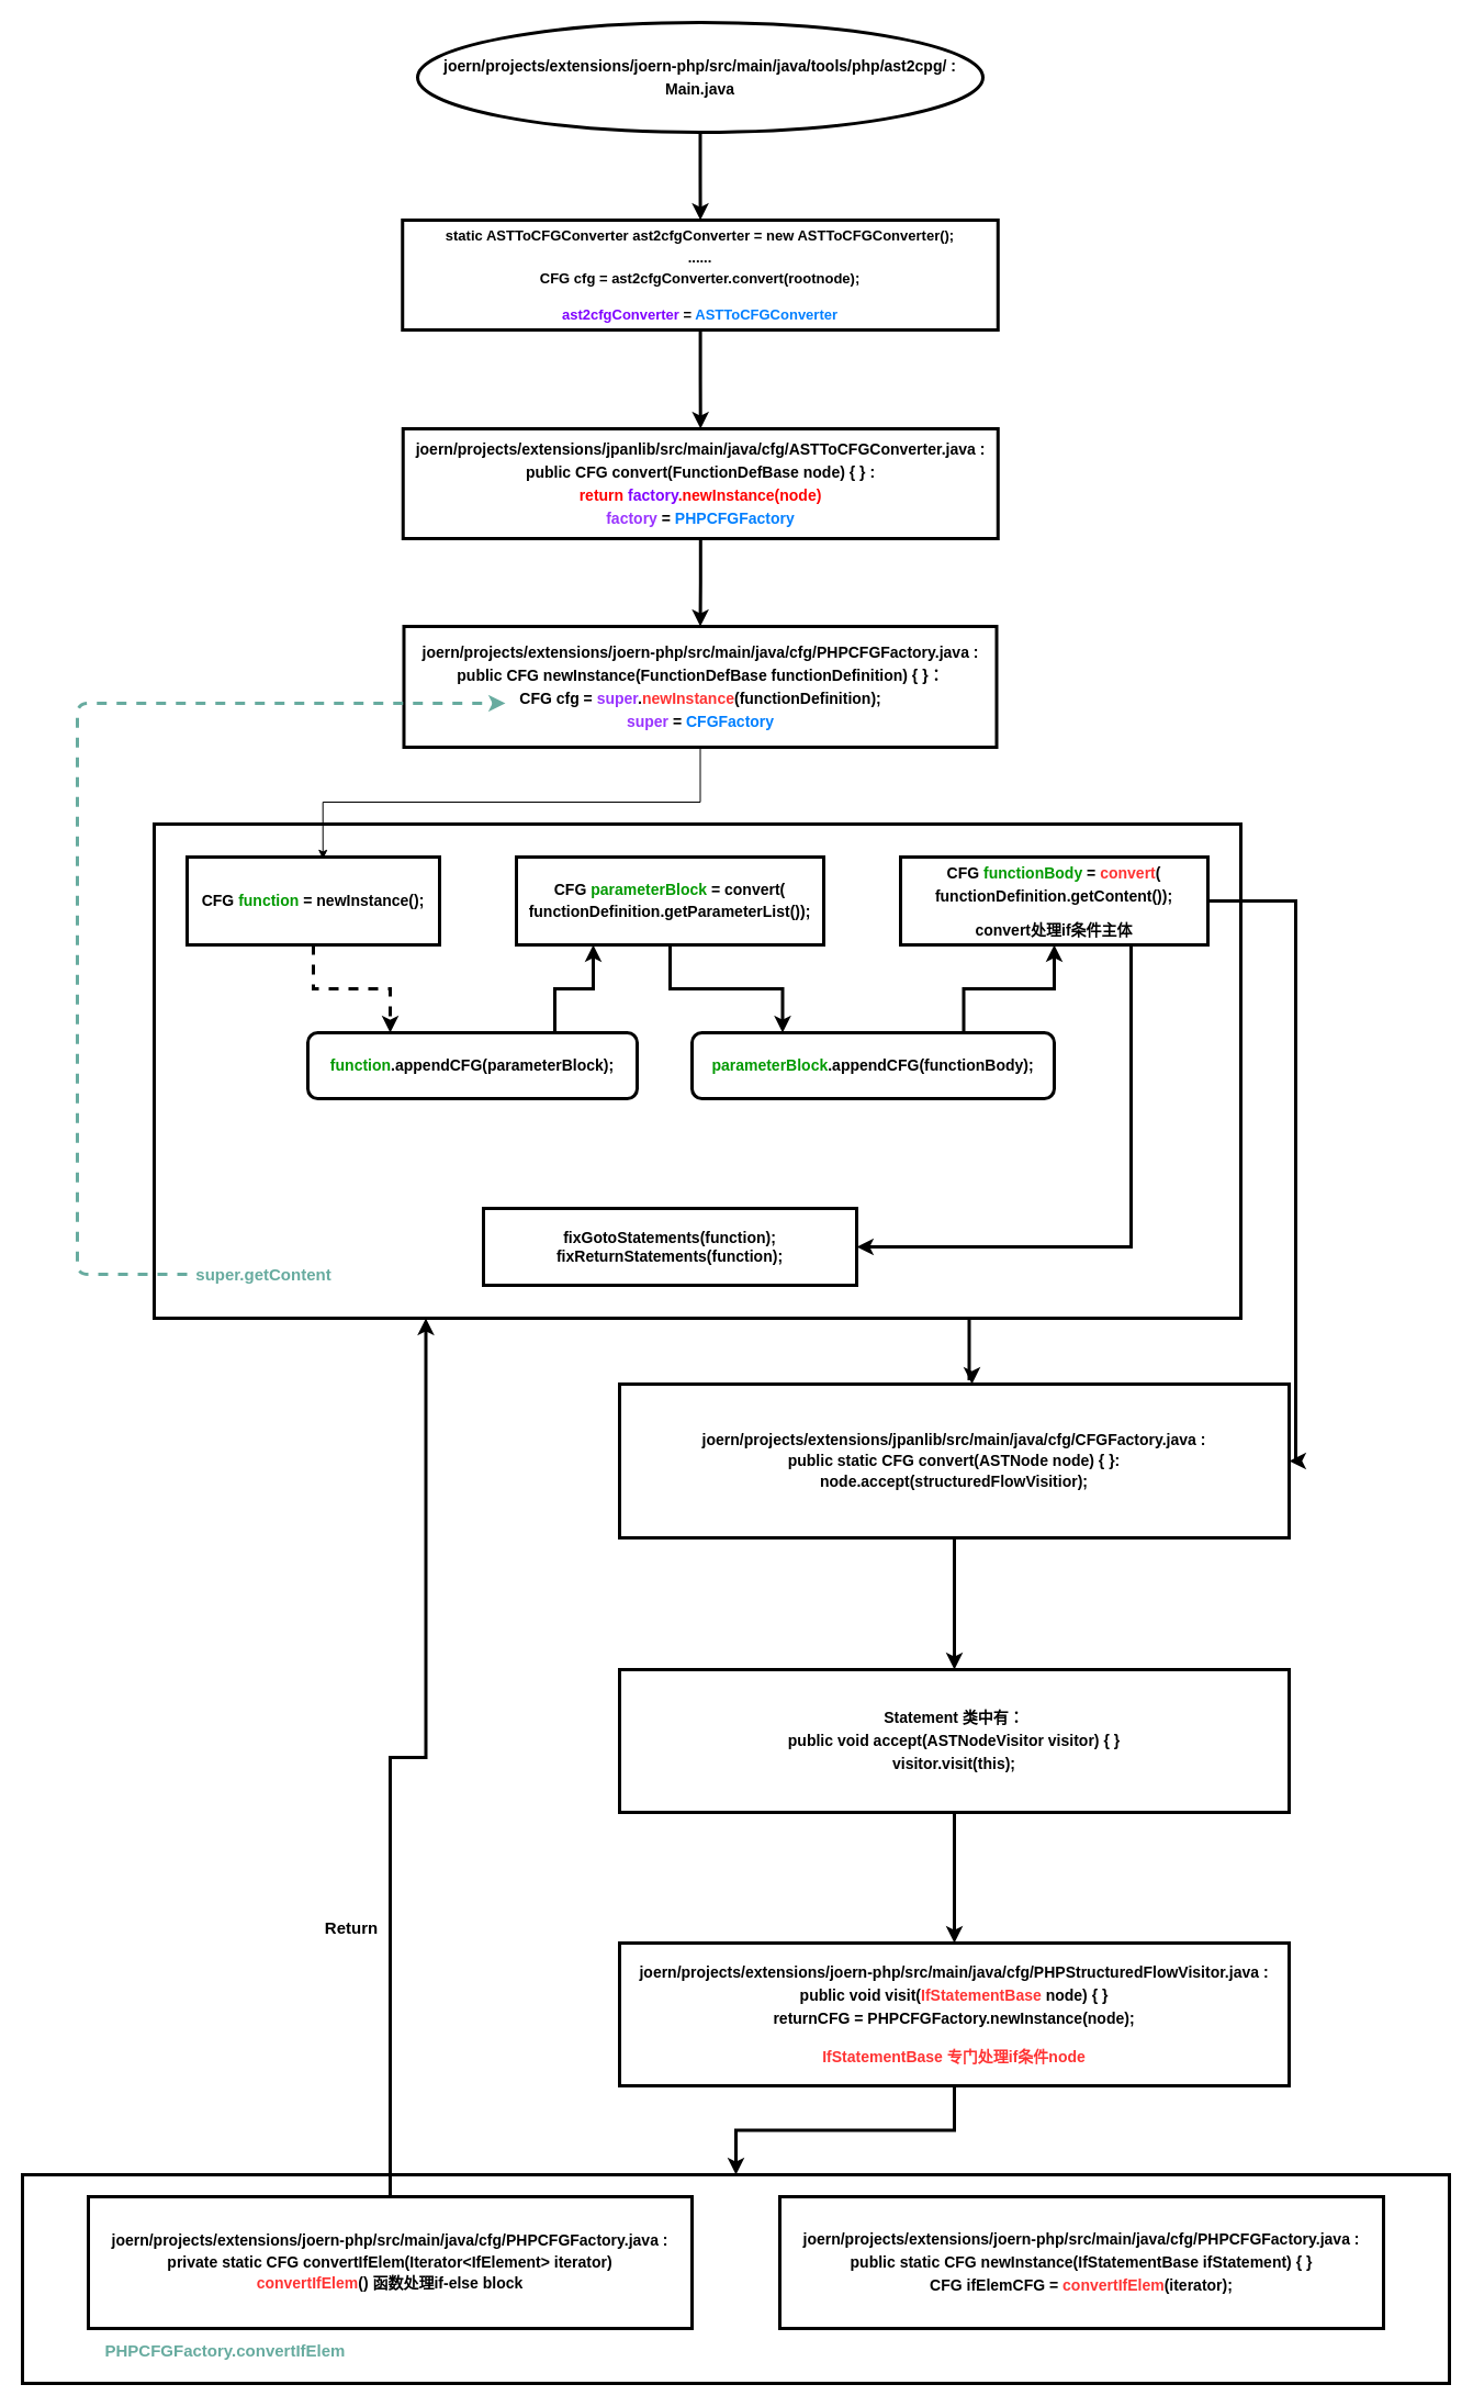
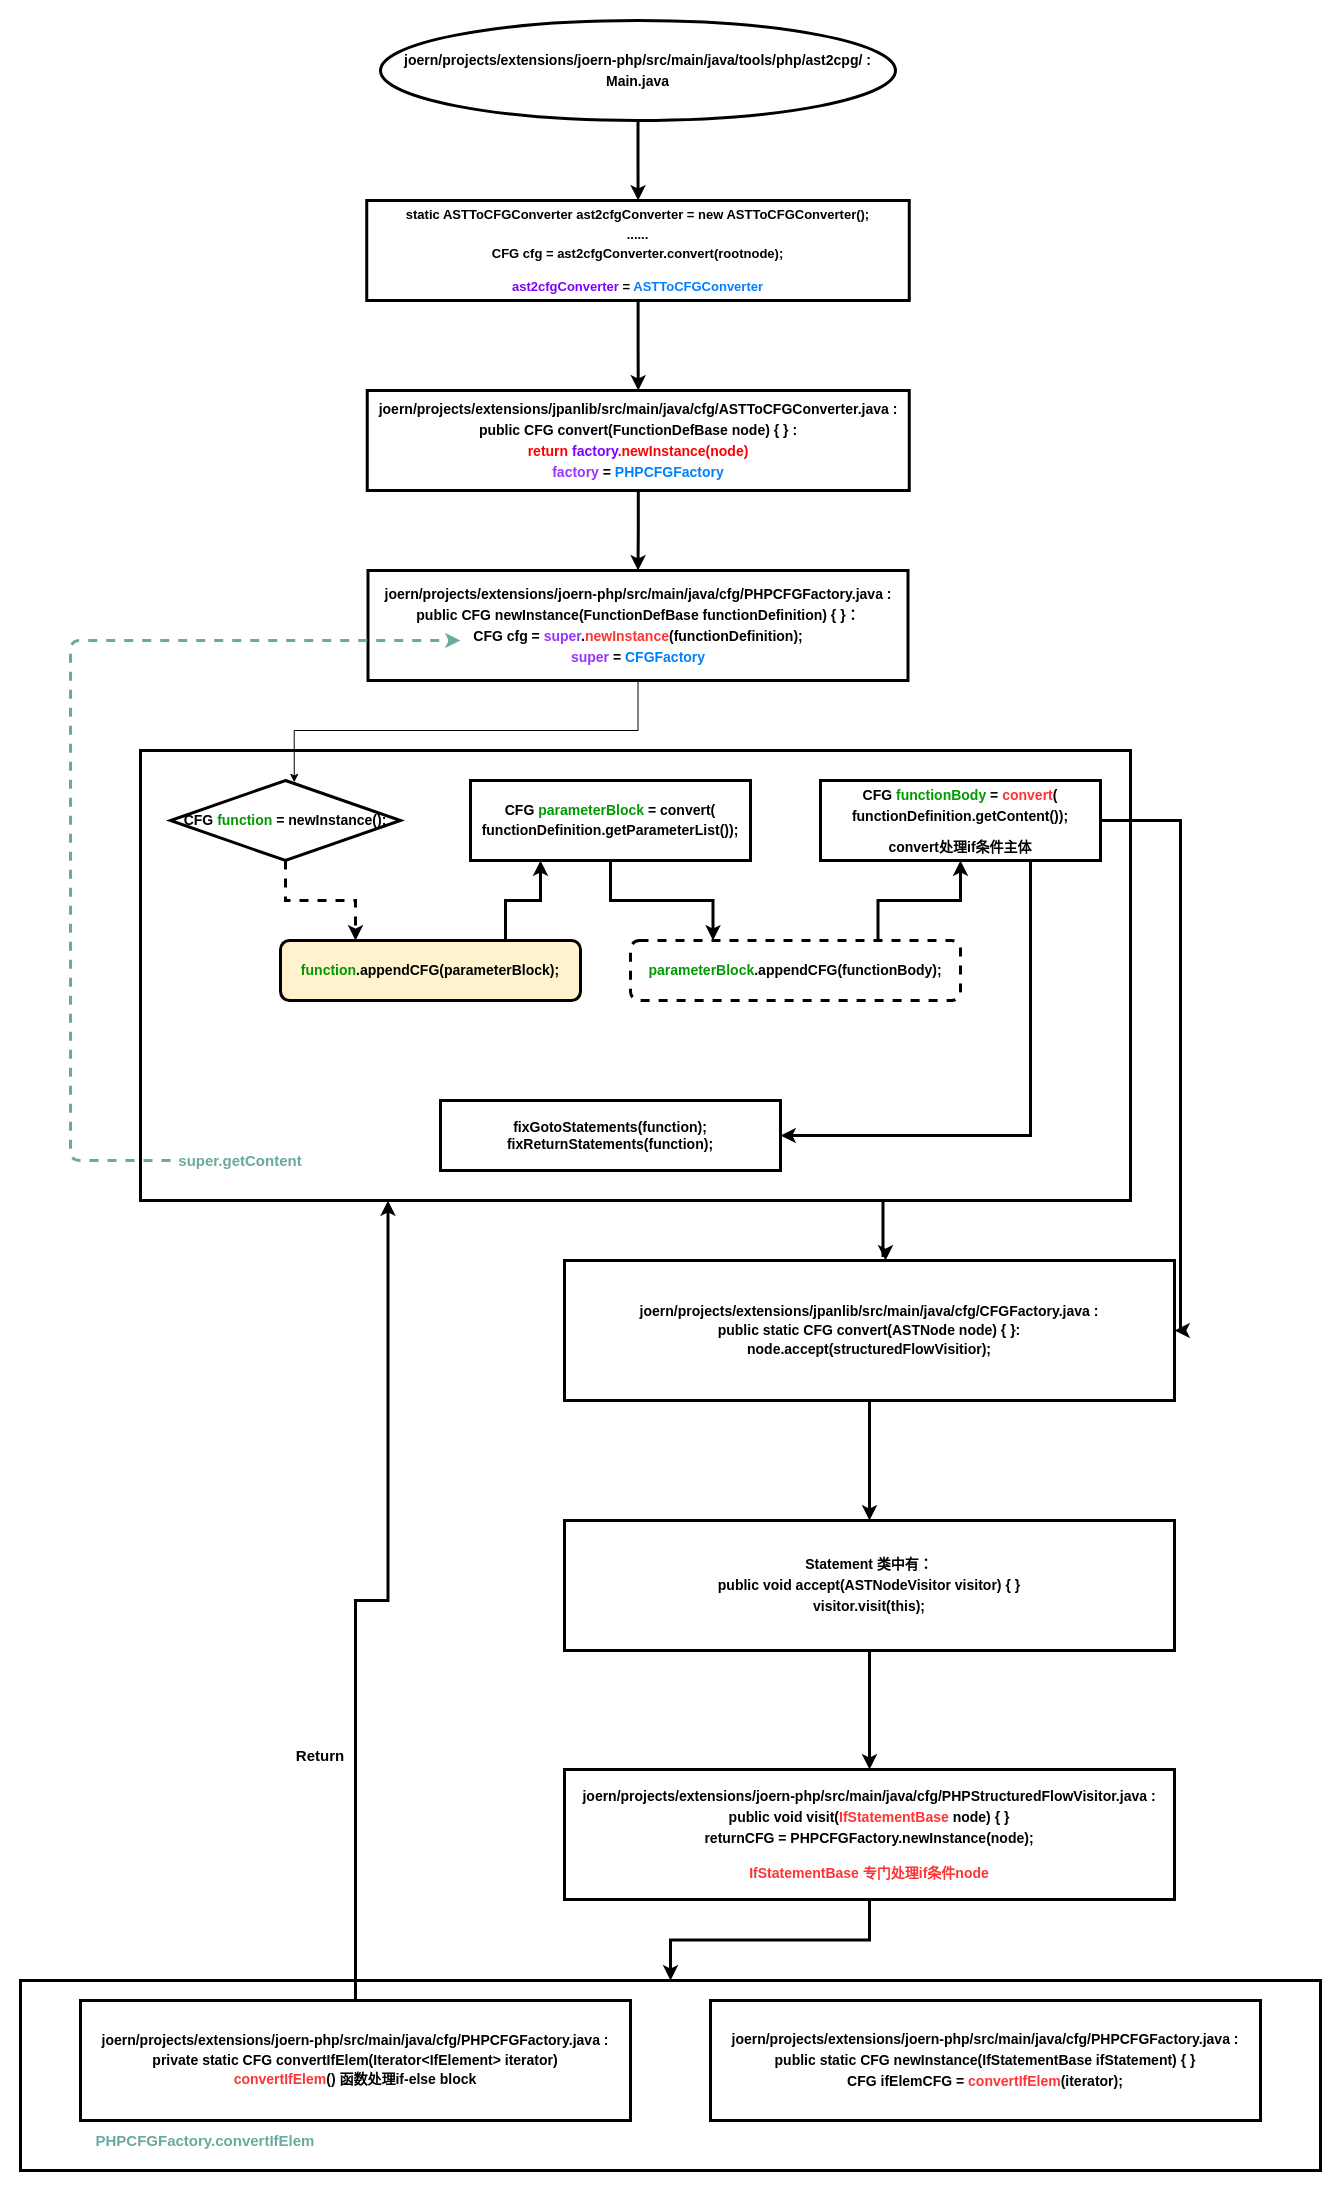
- <mxCell id="13" value="&lt;b&gt;&lt;font style=&quot;font-size: 14px&quot;&gt;CFG &lt;font color=&quot;#009900&quot;&gt;function &lt;/font&gt;= newInstance();&lt;/font&gt;&lt;/b&gt;" style="rounded=0;whiteSpace=wrap;html=1;strokeWidth=3;" vertex="1" parent="1"><mxGeometry x="170" y="780" width="230" height="80" as="geometry" /></mxCell>
+ <mxCell id="13" value="&lt;b&gt;&lt;font style=&quot;font-size: 14px&quot;&gt;CFG &lt;font color=&quot;#009900&quot;&gt;function &lt;/font&gt;= newInstance();&lt;/font&gt;&lt;/b&gt;" style="rhombus;whiteSpace=wrap;html=1;strokeWidth=3;" vertex="1" parent="1"><mxGeometry x="170" y="780" width="230" height="80" as="geometry" /></mxCell>
- <mxCell id="22" value="&lt;b&gt;&lt;font style=&quot;font-size: 14px&quot;&gt;&lt;font color=&quot;#009900&quot;&gt;function&lt;/font&gt;.appendCFG(parameterBlock);&lt;/font&gt;&lt;/b&gt;" style="rounded=1;whiteSpace=wrap;html=1;strokeWidth=3;" vertex="1" parent="1"><mxGeometry x="280" y="940" width="300" height="60" as="geometry" /></mxCell>
+ <mxCell id="22" value="&lt;b&gt;&lt;font style=&quot;font-size: 14px&quot;&gt;&lt;font color=&quot;#009900&quot;&gt;function&lt;/font&gt;.appendCFG(parameterBlock);&lt;/font&gt;&lt;/b&gt;" style="rounded=1;whiteSpace=wrap;html=1;strokeWidth=3;fillColor=#fff2cc;" vertex="1" parent="1"><mxGeometry x="280" y="940" width="300" height="60" as="geometry" /></mxCell>
- <mxCell id="20" value="&lt;b&gt;&lt;font style=&quot;font-size: 14px&quot;&gt;&lt;font color=&quot;#009900&quot;&gt;parameterBlock&lt;/font&gt;.appendCFG(functionBody);&lt;/font&gt;&lt;/b&gt;" style="rounded=1;whiteSpace=wrap;html=1;strokeWidth=3;" vertex="1" parent="1"><mxGeometry x="630" y="940" width="330" height="60" as="geometry" /></mxCell>
+ <mxCell id="20" value="&lt;b&gt;&lt;font style=&quot;font-size: 14px&quot;&gt;&lt;font color=&quot;#009900&quot;&gt;parameterBlock&lt;/font&gt;.appendCFG(functionBody);&lt;/font&gt;&lt;/b&gt;" style="rounded=1;whiteSpace=wrap;html=1;strokeWidth=3;dashed=1;" vertex="1" parent="1"><mxGeometry x="630" y="940" width="330" height="60" as="geometry" /></mxCell>
